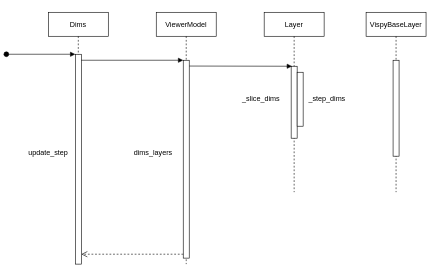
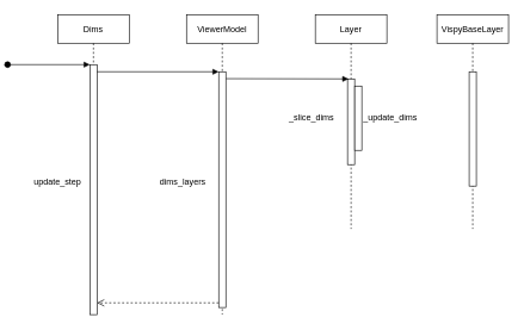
- <mxCell id="18" value="_step_dims" style="text;html=1;strokeColor=none;fillColor=none;align=center;verticalAlign=middle;whiteSpace=wrap;rounded=0;" vertex="1" parent="1"><mxGeometry x="470" y="150" width="90" height="30" as="geometry" /></mxCell>
+ <mxCell id="18" value="_update_dims" style="text;html=1;strokeColor=none;fillColor=none;align=center;verticalAlign=middle;whiteSpace=wrap;rounded=0;" vertex="1" parent="1"><mxGeometry x="470" y="150" width="90" height="30" as="geometry" /></mxCell>
